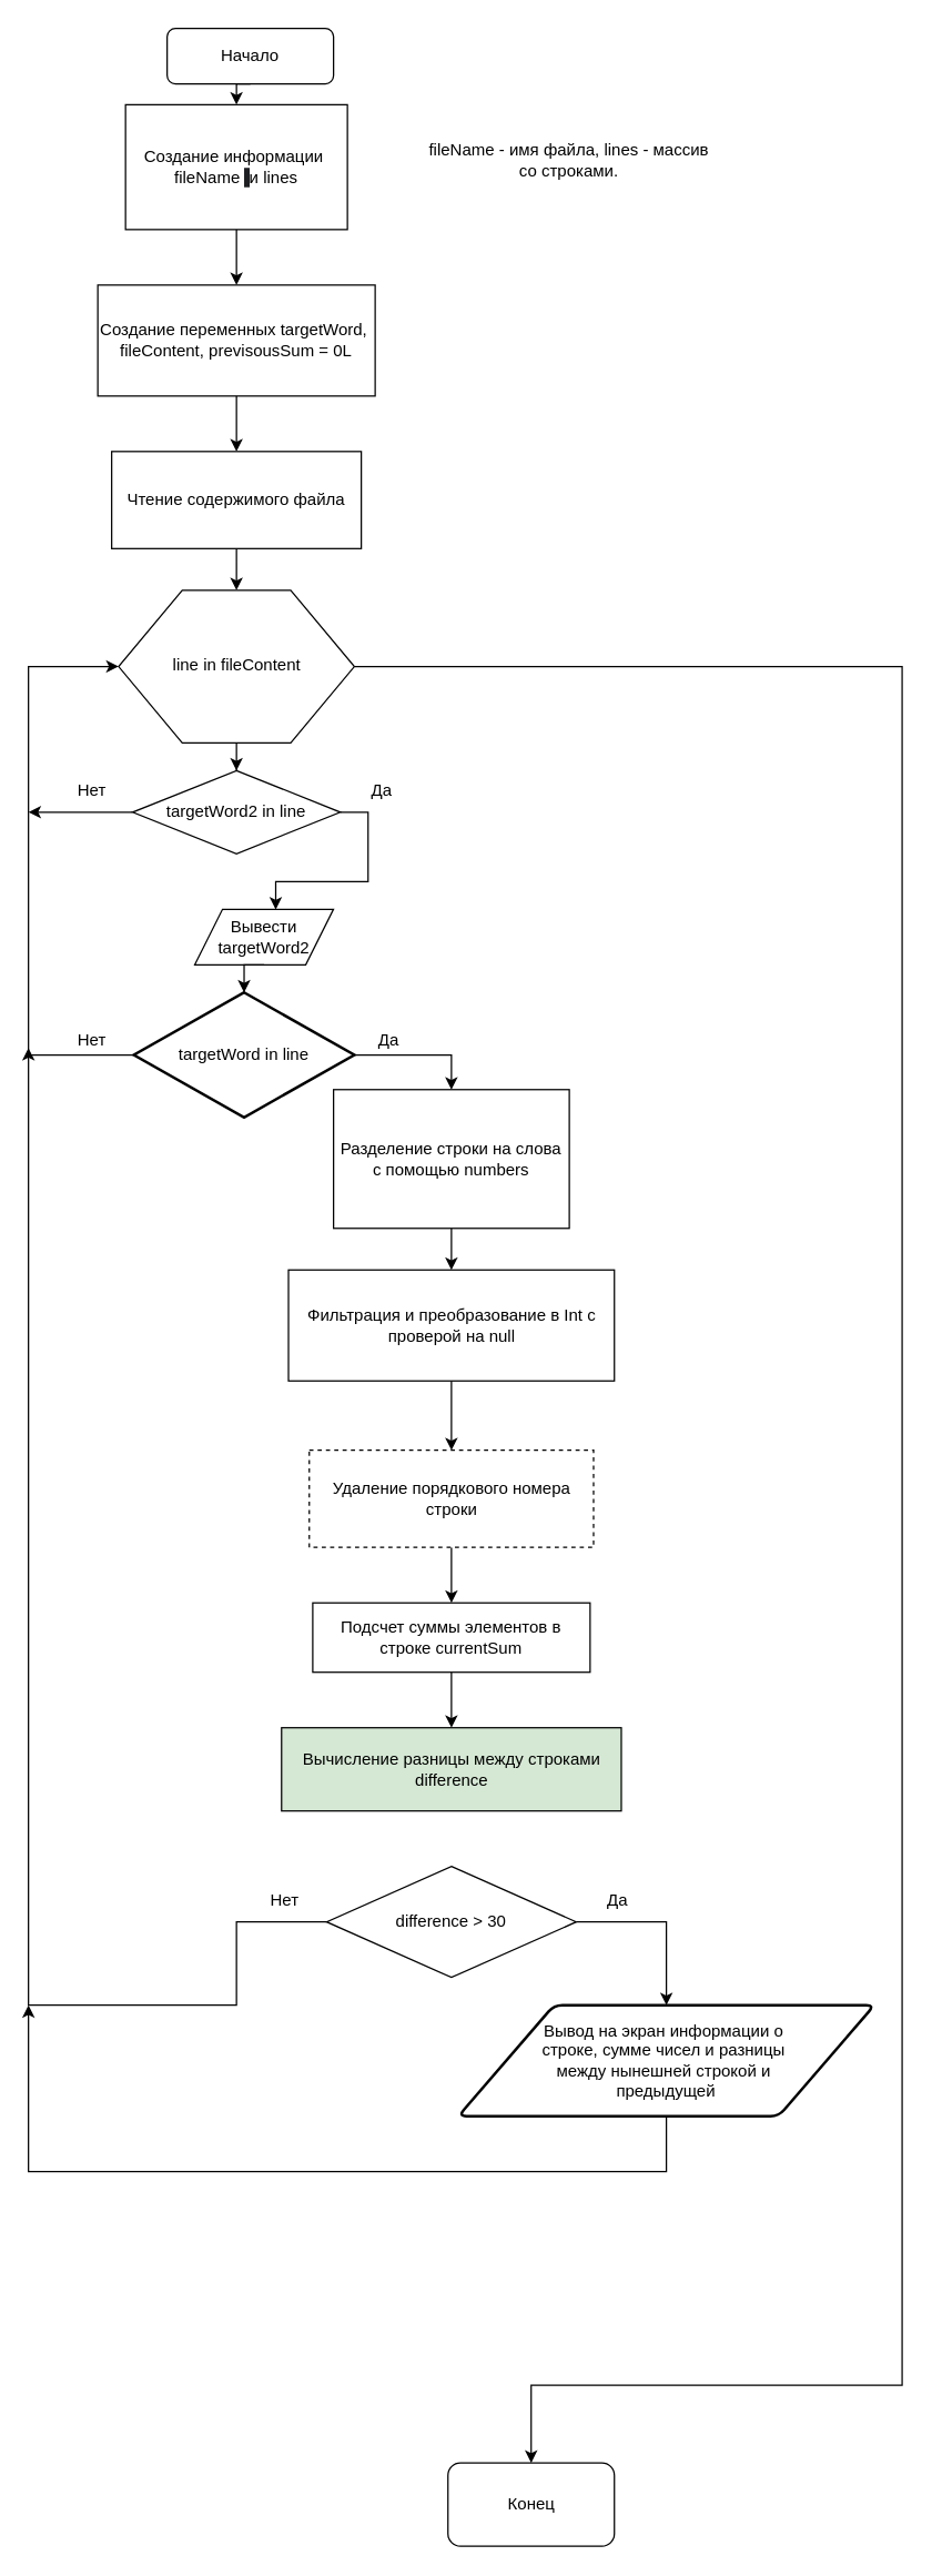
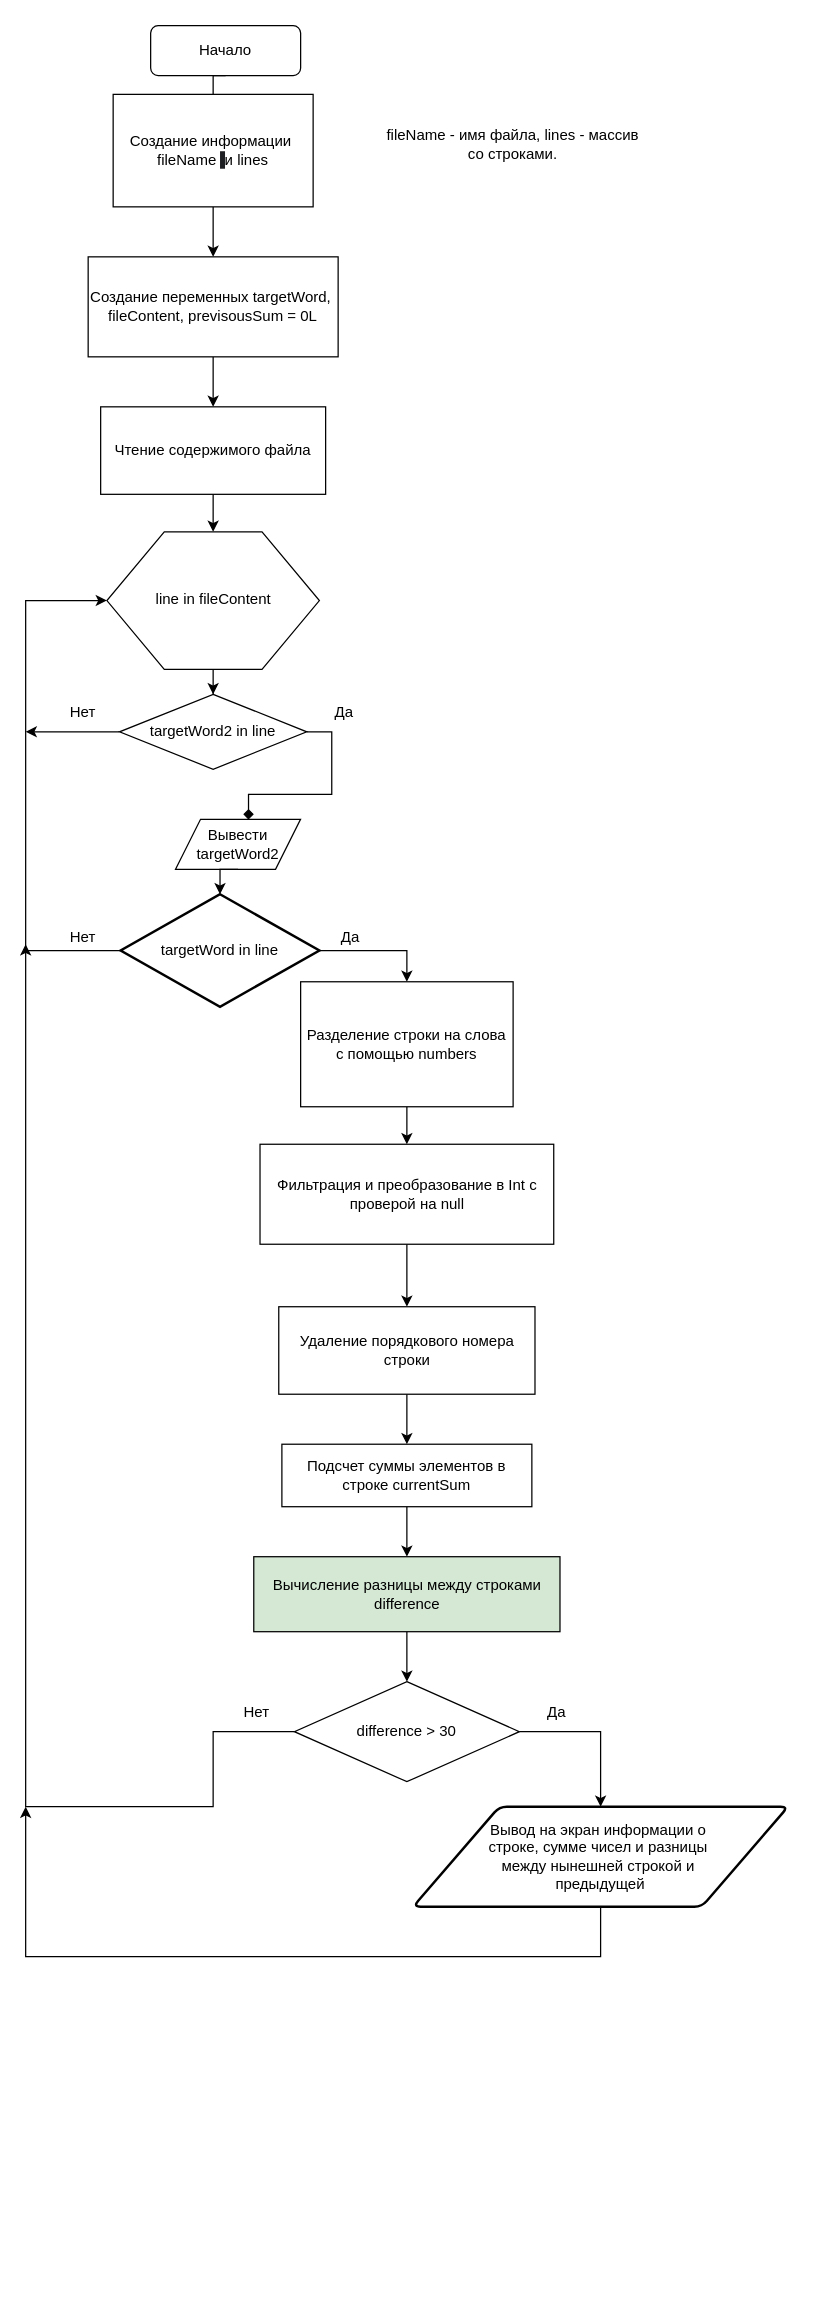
- <mxCell id="2" style="edgeStyle=orthogonalEdgeStyle;rounded=0;orthogonalLoop=1;jettySize=auto;html=1;exitX=0.5;exitY=1;exitDx=0;exitDy=0;entryX=0.5;entryY=0;entryDx=0;entryDy=0;" edge="1" parent="1" source="3" target="5"><mxGeometry relative="1" as="geometry" /></mxCell>
+ <mxCell id="2" style="edgeStyle=orthogonalEdgeStyle;rounded=0;orthogonalLoop=1;jettySize=auto;html=1;exitX=0.5;exitY=1;exitDx=0;exitDy=0;entryX=0.5;entryY=0;entryDx=0;entryDy=0;endArrow=none;" edge="1" parent="1" source="3" target="5"><mxGeometry relative="1" as="geometry" /></mxCell>
- <mxCell id="42" style="edgeStyle=orthogonalEdgeStyle;rounded=0;orthogonalLoop=1;jettySize=auto;html=1;exitX=1;exitY=0.5;exitDx=0;exitDy=0;entryX=0.584;entryY=0.006;entryDx=0;entryDy=0;entryPerimeter=0;" edge="1" parent="1" source="38" target="41"><mxGeometry relative="1" as="geometry" /></mxCell>
+ <mxCell id="42" style="edgeStyle=orthogonalEdgeStyle;rounded=0;orthogonalLoop=1;jettySize=auto;html=1;exitX=1;exitY=0.5;exitDx=0;exitDy=0;entryX=0.584;entryY=0.006;entryDx=0;entryDy=0;entryPerimeter=0;endArrow=diamond;" edge="1" parent="1" source="38" target="41"><mxGeometry relative="1" as="geometry" /></mxCell>
- <mxCell id="11" style="edgeStyle=orthogonalEdgeStyle;rounded=0;orthogonalLoop=1;jettySize=auto;html=1;exitX=1;exitY=0.5;exitDx=0;exitDy=0;entryX=0.5;entryY=0;entryDx=0;entryDy=0;" edge="1" parent="1" source="13" target="36"><mxGeometry relative="1" as="geometry"><Array as="points"><mxPoint x="650" y="480" /><mxPoint x="650" y="1719" /><mxPoint x="383" y="1719" /></Array></mxGeometry></mxCell>
- <mxCell id="22" value="Удаление порядкового номера строки" style="rounded=0;whiteSpace=wrap;html=1;dashed=1;" vertex="1" parent="1"><mxGeometry x="222.5" y="1045" width="205" height="70" as="geometry" /></mxCell>
+ <mxCell id="22" value="Удаление порядкового номера строки" style="rounded=0;whiteSpace=wrap;html=1;" vertex="1" parent="1"><mxGeometry x="222.5" y="1045" width="205" height="70" as="geometry" /></mxCell>
+ <mxCell id="25" style="edgeStyle=orthogonalEdgeStyle;rounded=0;orthogonalLoop=1;jettySize=auto;html=1;exitX=0.5;exitY=1;exitDx=0;exitDy=0;entryX=0.5;entryY=0;entryDx=0;entryDy=0;" edge="1" parent="1" source="26" target="29"><mxGeometry relative="1" as="geometry" /></mxCell>
- <mxCell id="36" value="Конец" style="rounded=1;whiteSpace=wrap;html=1;" vertex="1" parent="1"><mxGeometry x="322.5" y="1775" width="120" height="60" as="geometry" /></mxCell>
